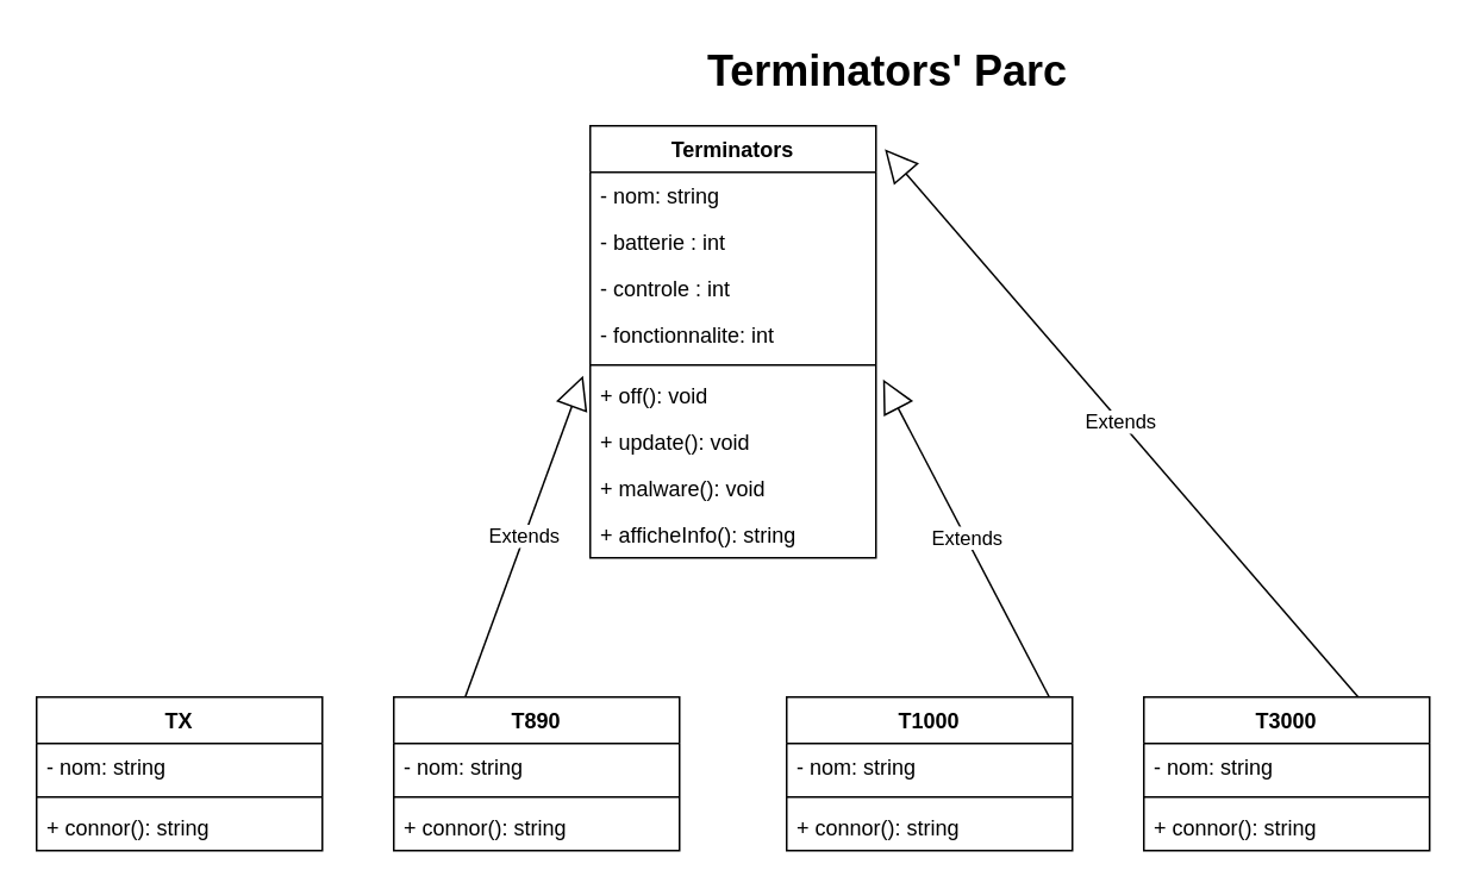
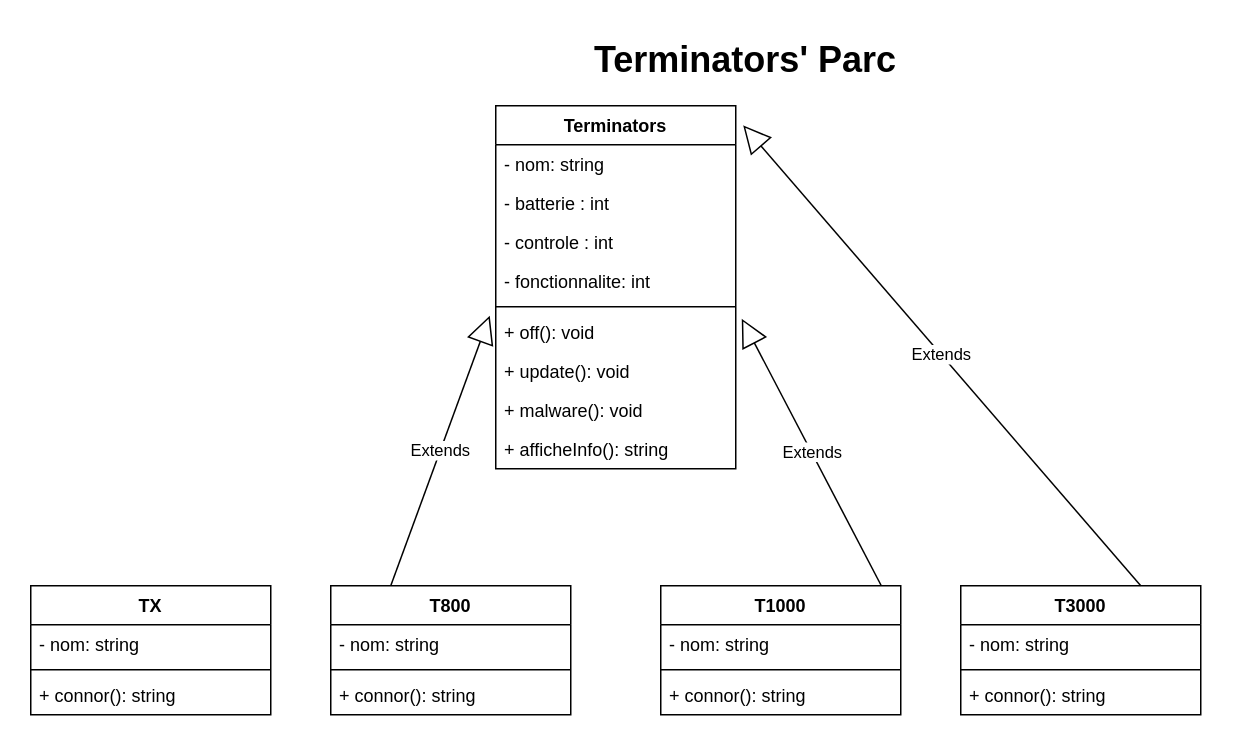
- <mxCell id="2" value="T890" style="swimlane;fontStyle=1;align=center;verticalAlign=top;childLayout=stackLayout;horizontal=1;startSize=26;horizontalStack=0;resizeParent=1;resizeParentMax=0;resizeLast=0;collapsible=1;marginBottom=0;" parent="1" vertex="1"><mxGeometry x="220" y="390" width="160" height="86" as="geometry" /></mxCell>
+ <mxCell id="2" value="T800" style="swimlane;fontStyle=1;align=center;verticalAlign=top;childLayout=stackLayout;horizontal=1;startSize=26;horizontalStack=0;resizeParent=1;resizeParentMax=0;resizeLast=0;collapsible=1;marginBottom=0;" parent="1" vertex="1"><mxGeometry x="220" y="390" width="160" height="86" as="geometry" /></mxCell>
